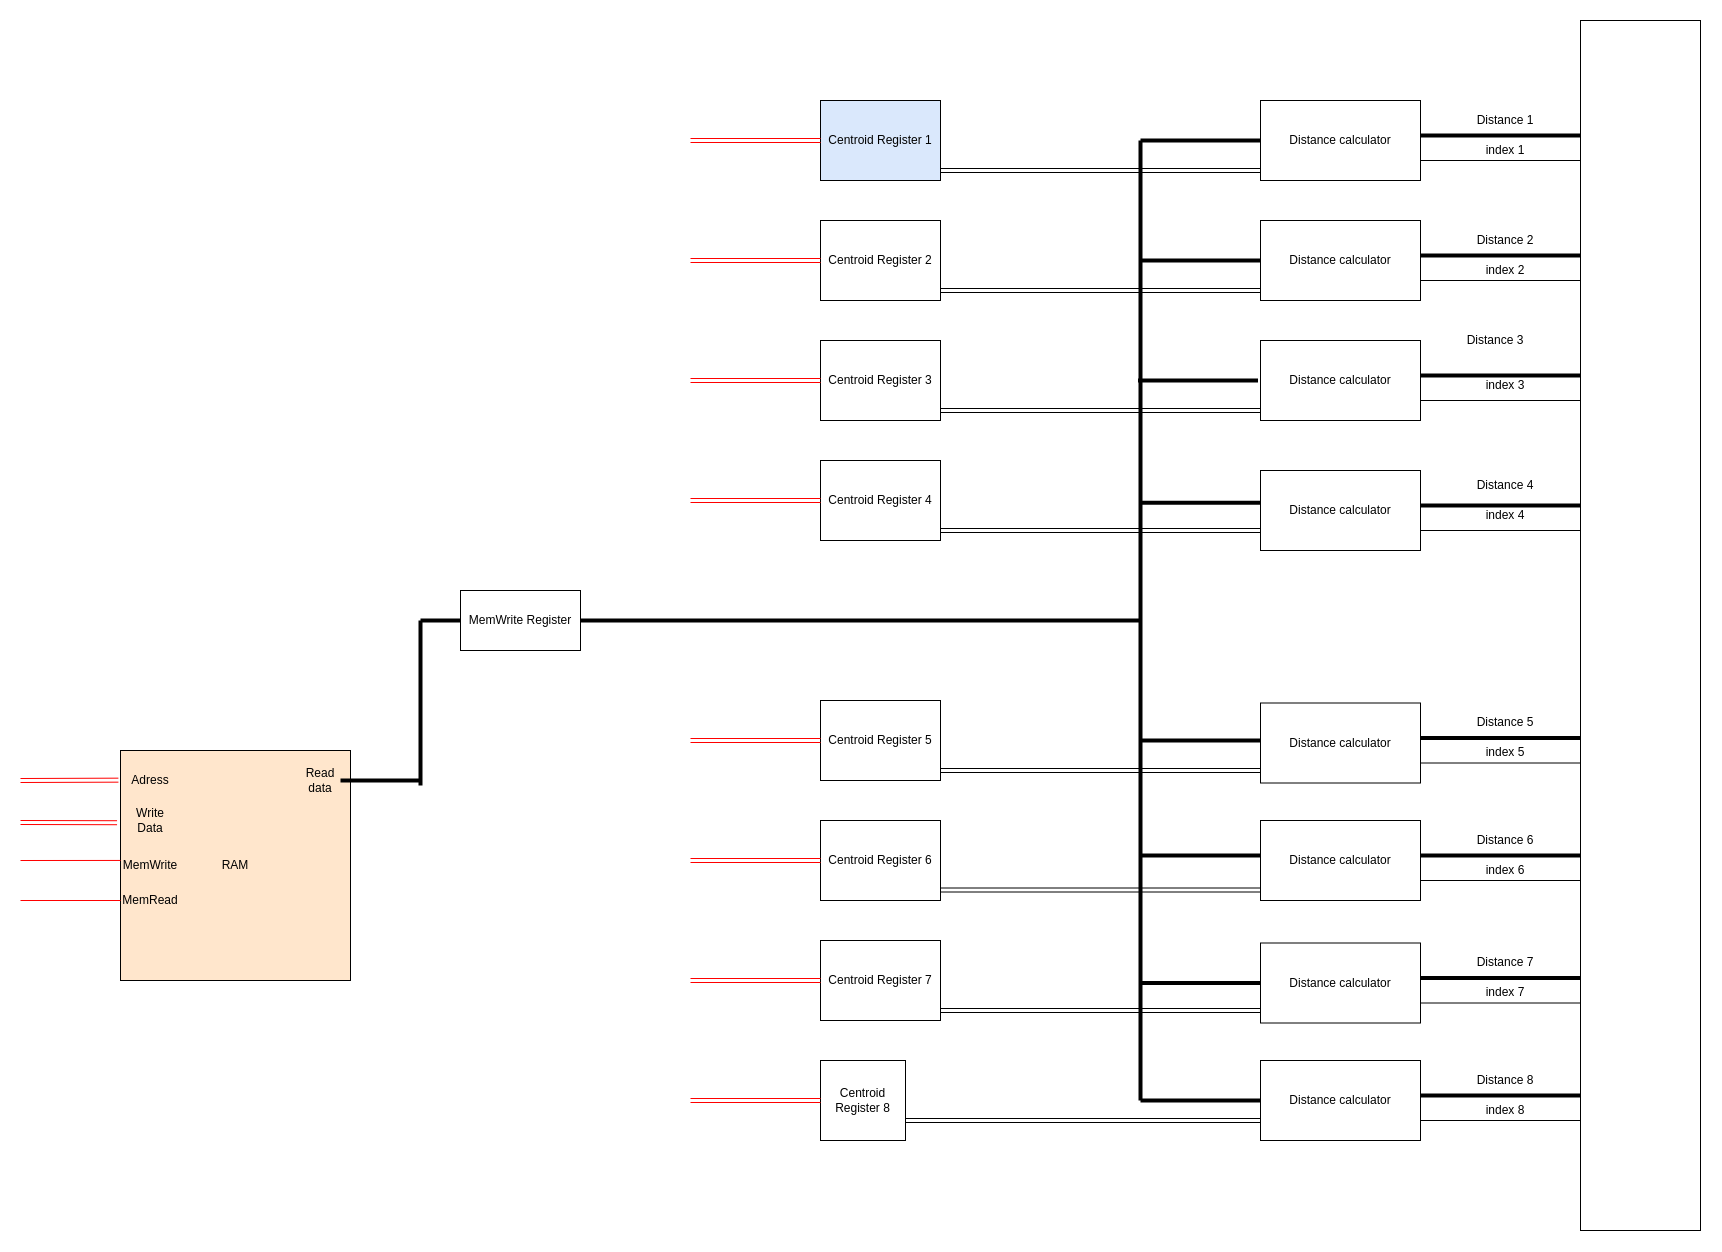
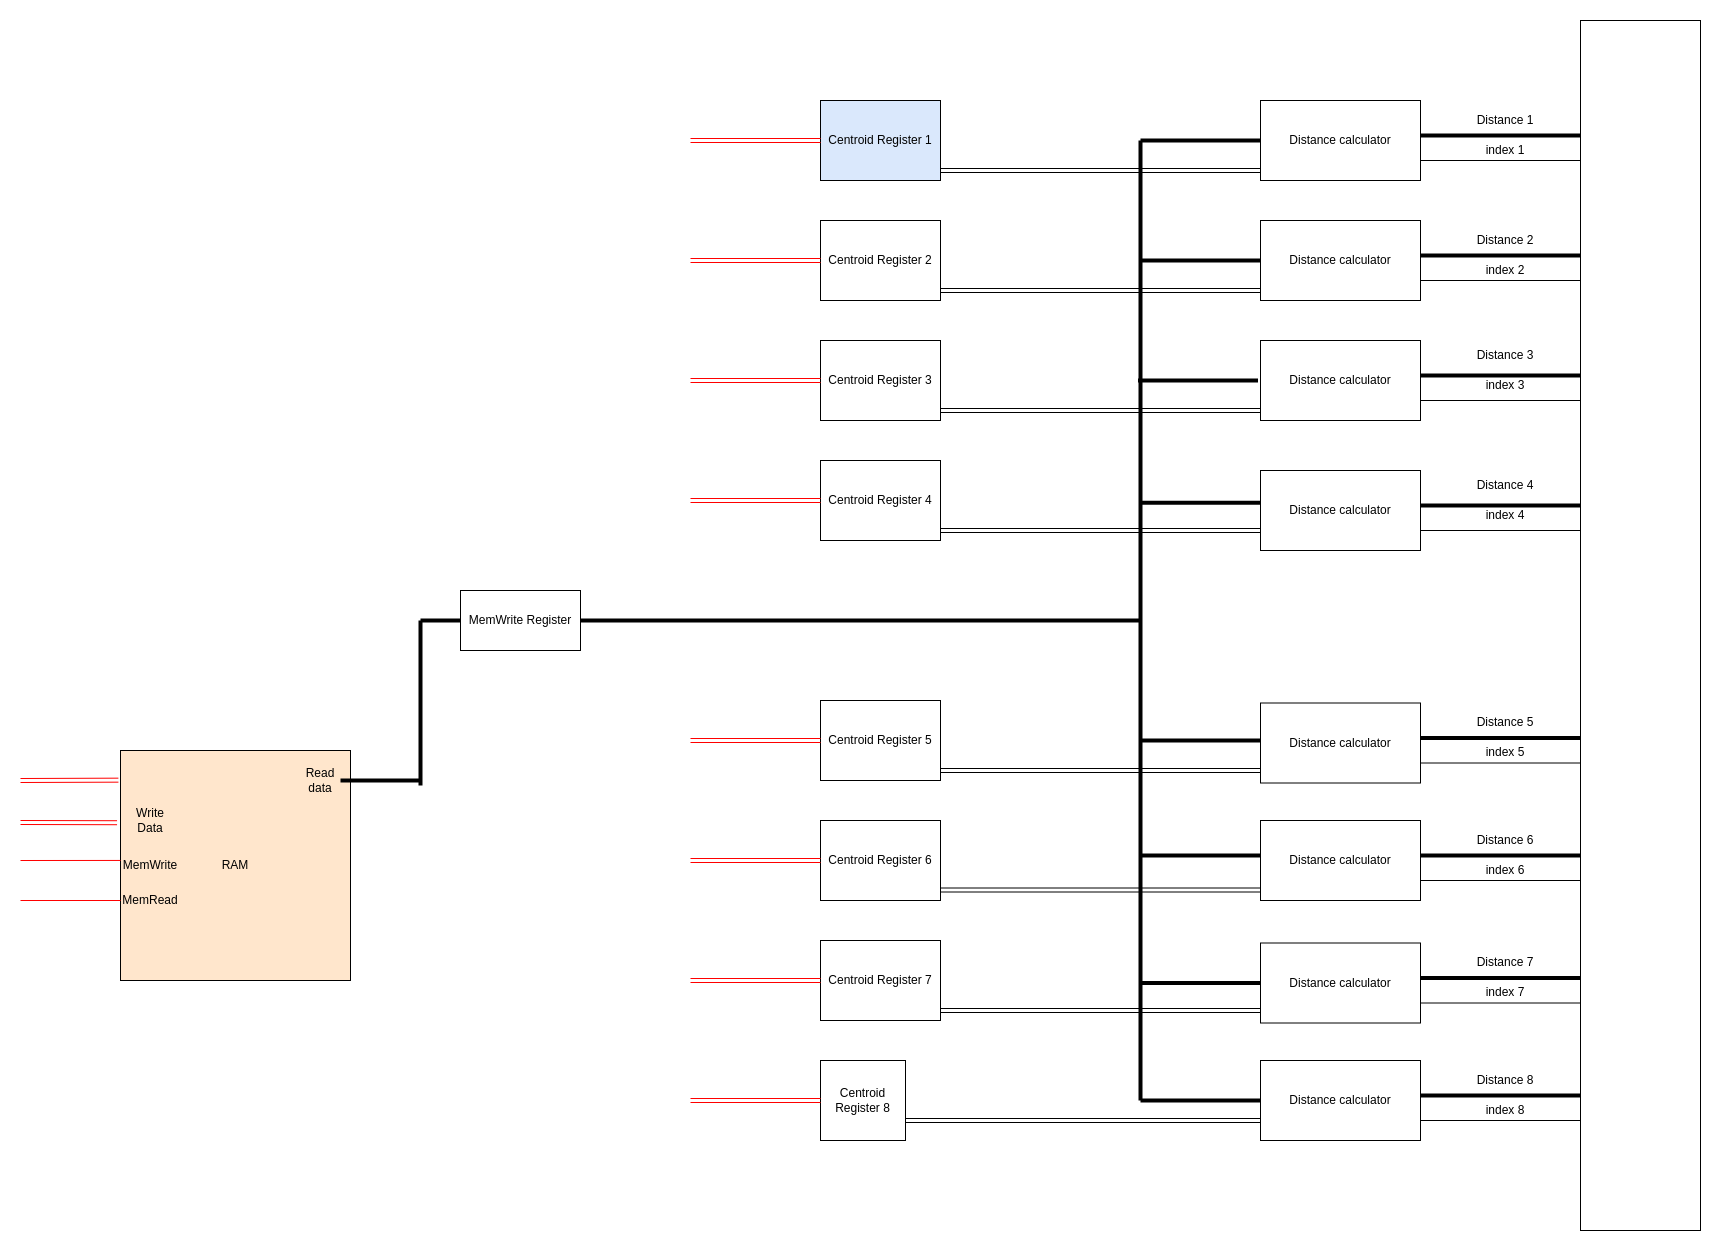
- <mxCell id="79" value="Distance 3" style="text;html=1;strokeColor=none;fillColor=none;align=center;verticalAlign=middle;whiteSpace=wrap;rounded=0;" vertex="1" parent="1"><mxGeometry x="1460" y="330" width="70" height="20" as="geometry" /></mxCell>
+ <mxCell id="79" value="Distance 3" style="text;html=1;strokeColor=none;fillColor=none;align=center;verticalAlign=middle;whiteSpace=wrap;rounded=0;" vertex="1" parent="1"><mxGeometry x="1470" y="345" width="70" height="20" as="geometry" /></mxCell>
- <mxCell id="3" value="Adress" style="text;html=1;strokeColor=none;fillColor=none;align=center;verticalAlign=middle;whiteSpace=wrap;rounded=0;" vertex="1" parent="1"><mxGeometry x="130" y="770" width="40" height="20" as="geometry" /></mxCell>
